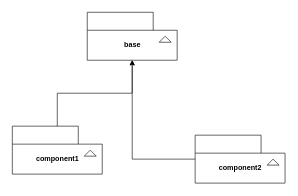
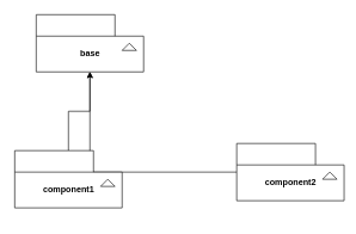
- <mxCell id="2" value="base" style="shape=folder;fontStyle=1;tabWidth=110;tabHeight=30;tabPosition=left;html=1;boundedLbl=1;folderSymbol=triangle;" parent="1" vertex="1"><mxGeometry x="145" y="20" width="150" height="80" as="geometry" /></mxCell>
+ <mxCell id="2" value="base" style="shape=folder;fontStyle=1;tabWidth=110;tabHeight=30;tabPosition=left;html=1;boundedLbl=1;folderSymbol=triangle;" parent="1" vertex="1"><mxGeometry x="50" y="20" width="150" height="80" as="geometry" /></mxCell>
- <mxCell id="4" value="component2" style="shape=folder;fontStyle=1;tabWidth=110;tabHeight=30;tabPosition=left;html=1;boundedLbl=1;folderSymbol=triangle;" parent="1" vertex="1"><mxGeometry x="325" y="225" width="150" height="80" as="geometry" /></mxCell>
+ <mxCell id="4" value="component2" style="shape=folder;fontStyle=1;tabWidth=110;tabHeight=30;tabPosition=left;html=1;boundedLbl=1;folderSymbol=triangle;" parent="1" vertex="1"><mxGeometry x="330" y="200" width="150" height="80" as="geometry" /></mxCell>
